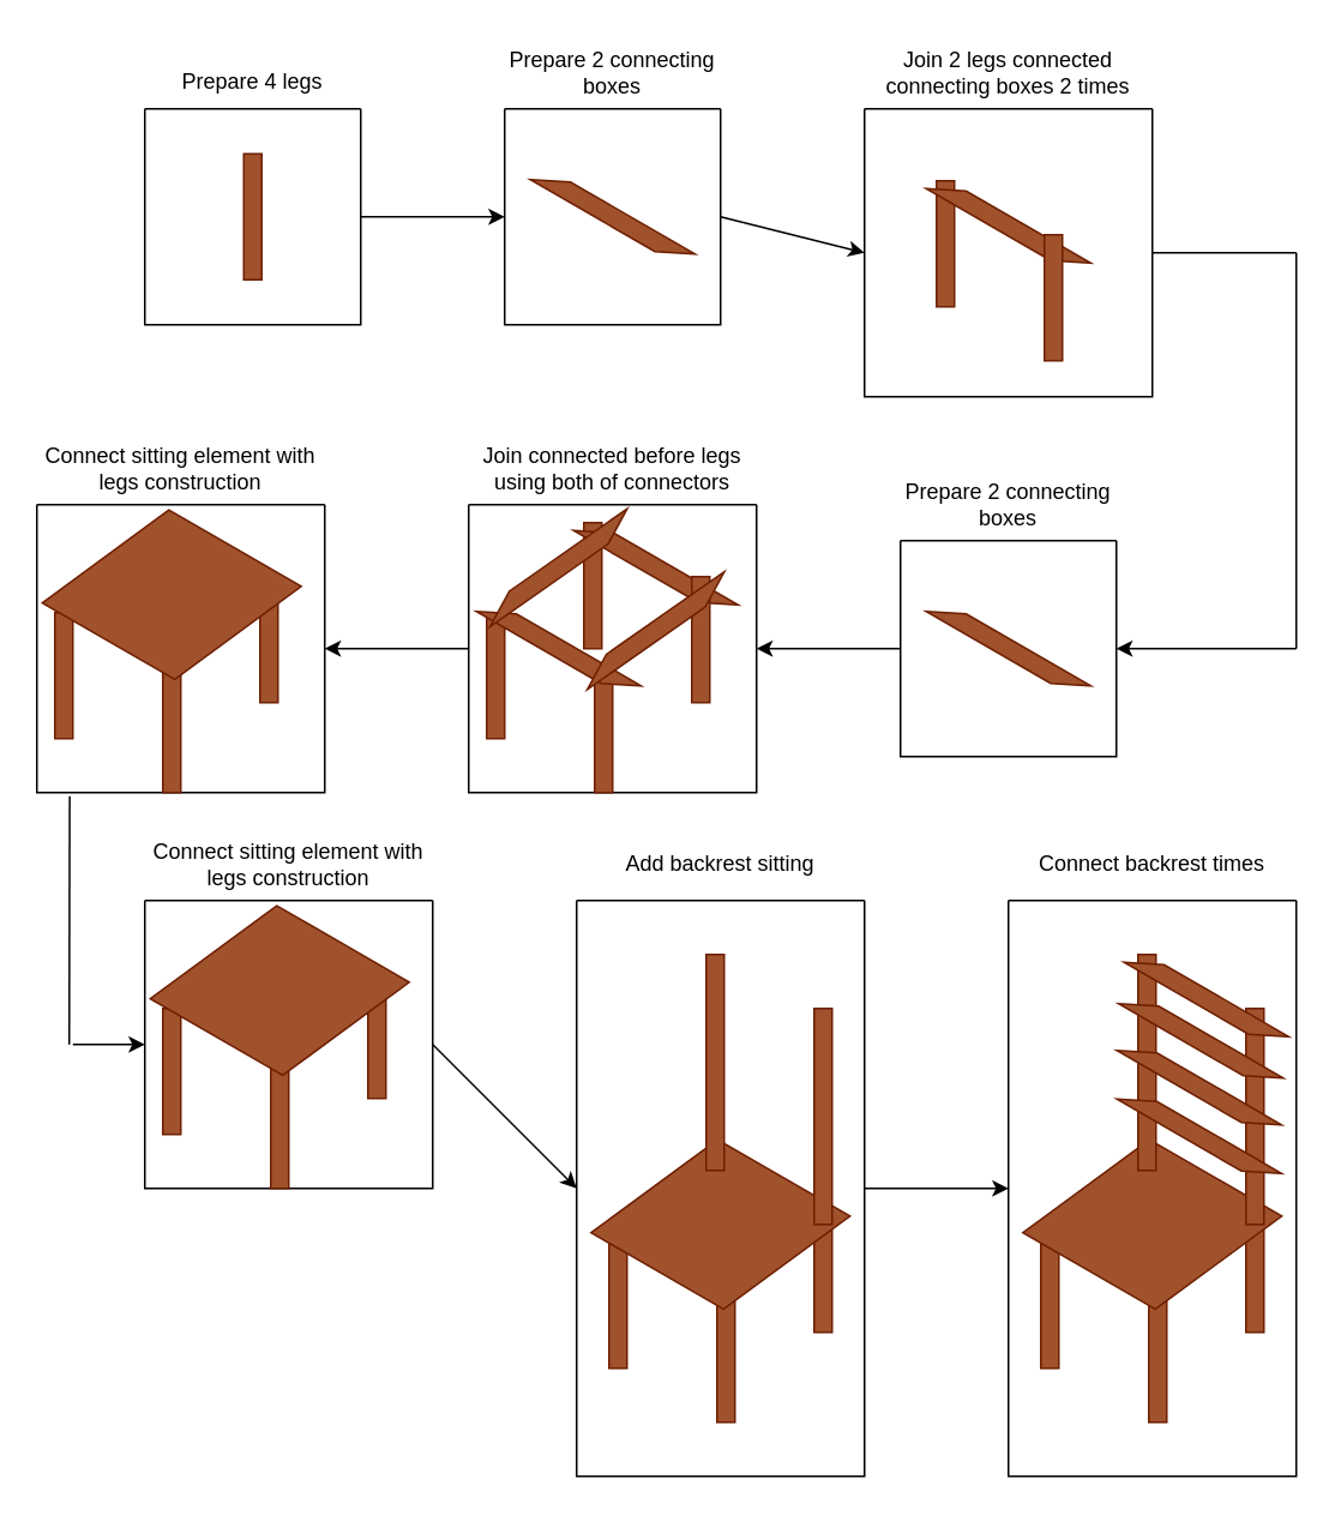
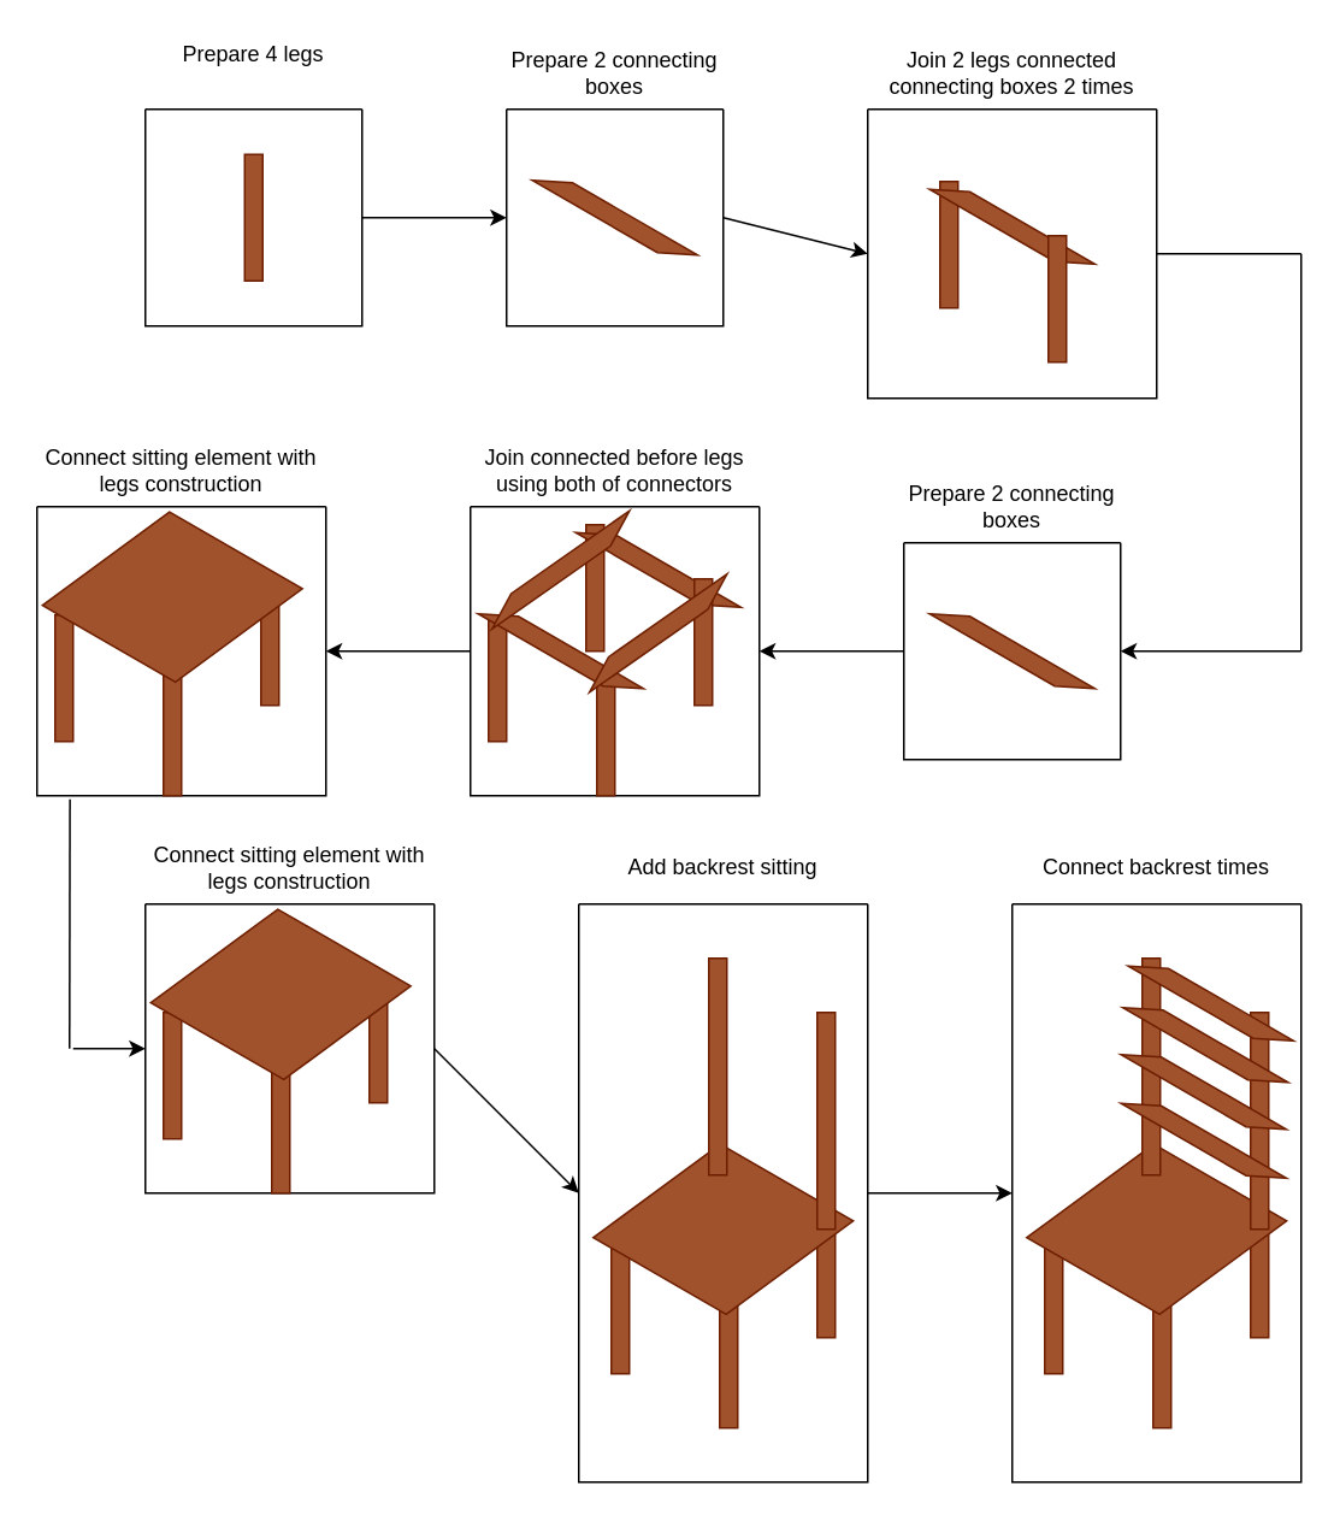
- <mxCell id="4" value="Prepare 4 legs" style="text;html=1;strokeColor=none;fillColor=none;align=center;verticalAlign=middle;whiteSpace=wrap;rounded=0;" vertex="1" parent="1"><mxGeometry x="80" y="30" width="120" height="30" as="geometry" /></mxCell>
+ <mxCell id="4" value="Prepare 4 legs" style="text;html=1;strokeColor=none;fillColor=none;align=center;verticalAlign=middle;whiteSpace=wrap;rounded=0;" vertex="1" parent="1"><mxGeometry x="80" y="15" width="120" height="30" as="geometry" /></mxCell>
